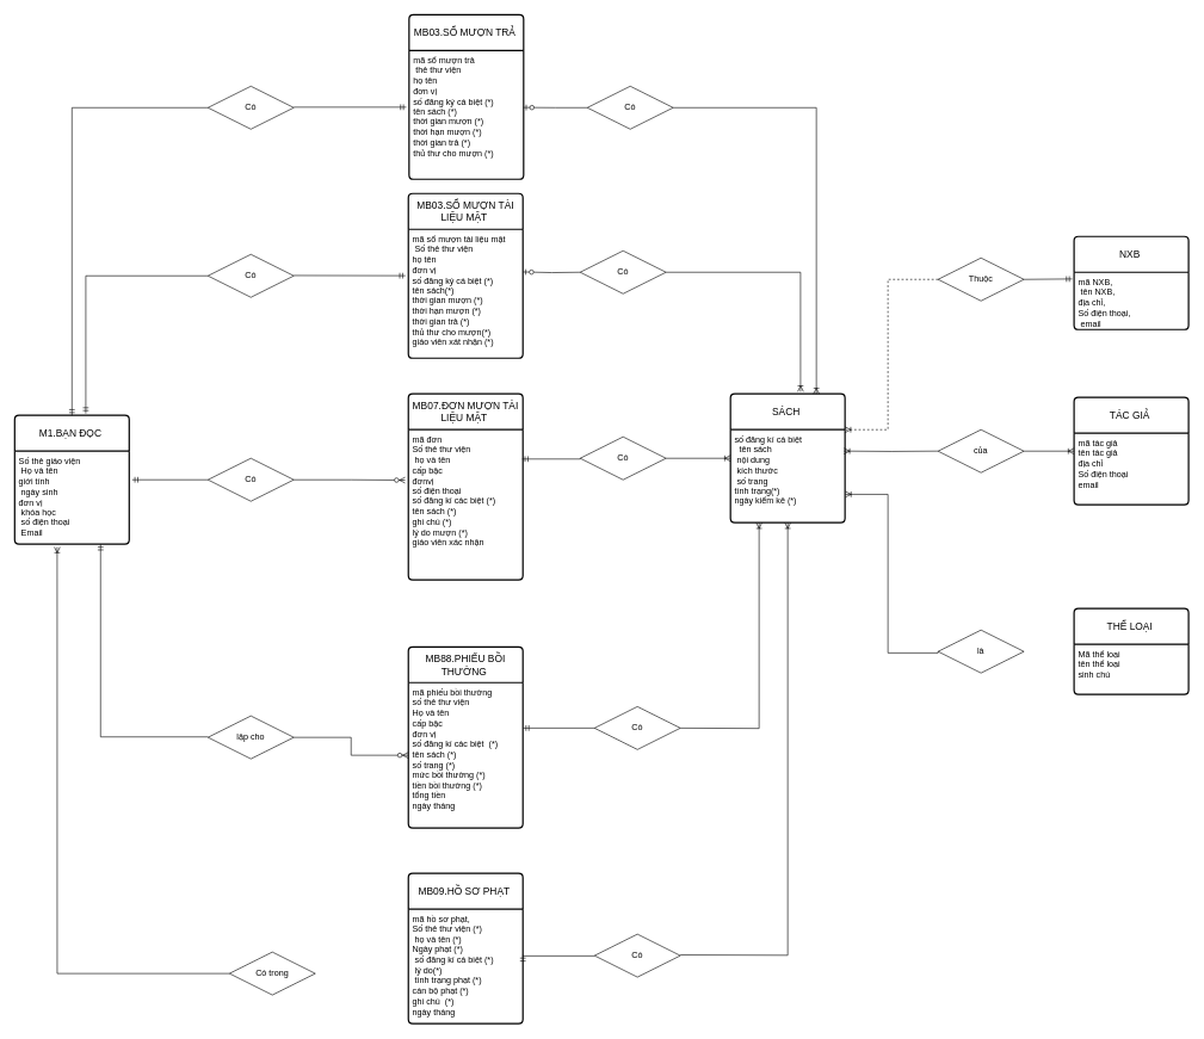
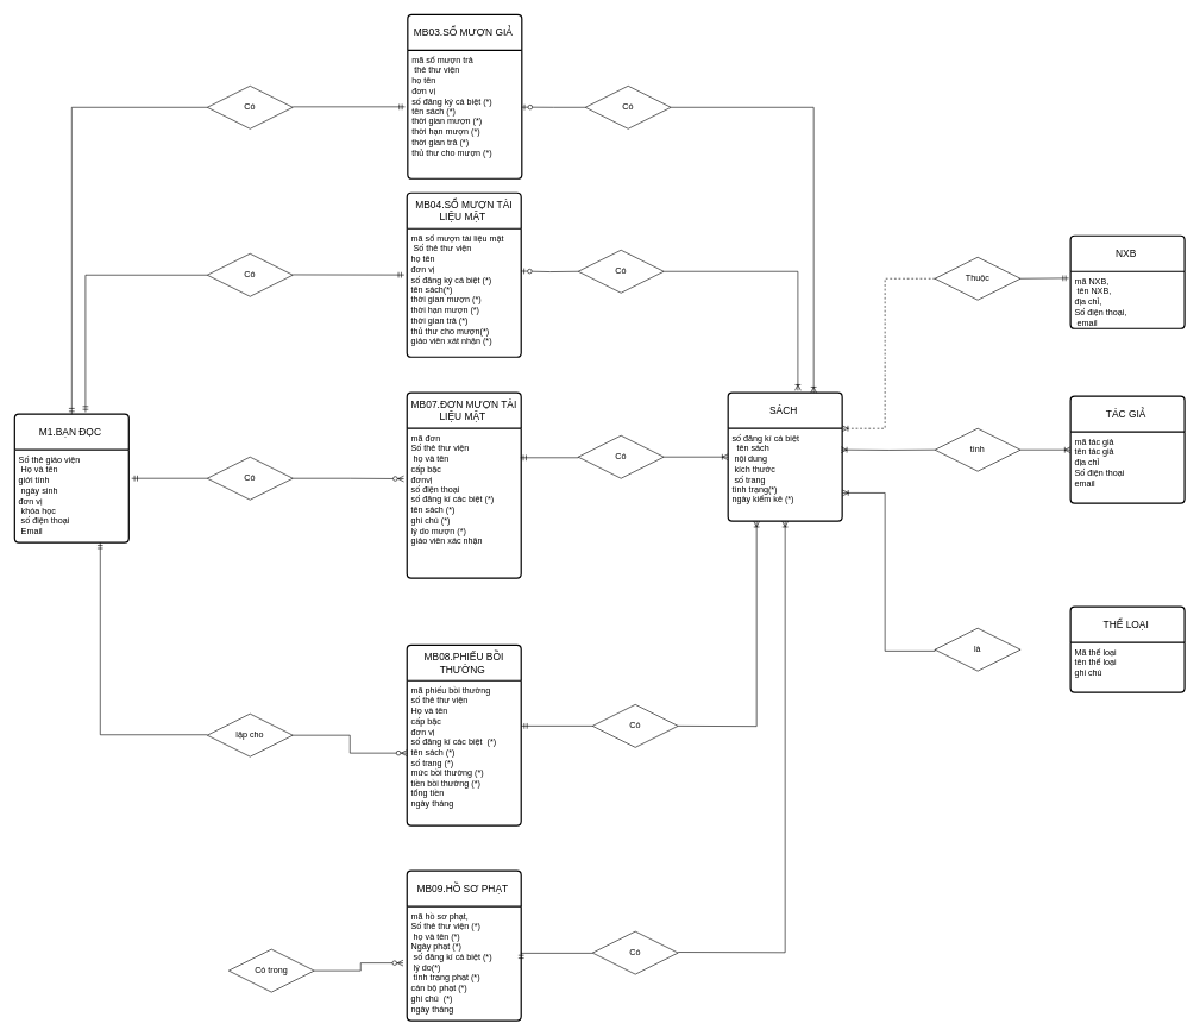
- <mxCell id="2" value="MB03.SỔ MƯỢN TRẢ&amp;nbsp;" style="swimlane;childLayout=stackLayout;horizontal=1;startSize=50;horizontalStack=0;rounded=1;fontSize=14;fontStyle=0;strokeWidth=2;resizeParent=0;resizeLast=1;shadow=0;dashed=0;align=center;arcSize=4;whiteSpace=wrap;html=1;" parent="1" vertex="1"><mxGeometry x="571" y="20" width="160" height="230" as="geometry" /></mxCell>
+ <mxCell id="2" value="MB03.SỔ MƯỢN GIẢ&amp;nbsp;" style="swimlane;childLayout=stackLayout;horizontal=1;startSize=50;horizontalStack=0;rounded=1;fontSize=14;fontStyle=0;strokeWidth=2;resizeParent=0;resizeLast=1;shadow=0;dashed=0;align=center;arcSize=4;whiteSpace=wrap;html=1;" parent="1" vertex="1"><mxGeometry x="571" y="20" width="160" height="230" as="geometry" /></mxCell>
- <mxCell id="18" value="MB03.SỔ MƯỢN TÀI LIỆU MẬT&amp;nbsp;" style="swimlane;childLayout=stackLayout;horizontal=1;startSize=50;horizontalStack=0;rounded=1;fontSize=14;fontStyle=0;strokeWidth=2;resizeParent=0;resizeLast=1;shadow=0;dashed=0;align=center;arcSize=4;whiteSpace=wrap;html=1;" parent="1" vertex="1"><mxGeometry x="570" y="270" width="160" height="230" as="geometry" /></mxCell>
+ <mxCell id="18" value="MB04.SỔ MƯỢN TÀI LIỆU MẬT&amp;nbsp;" style="swimlane;childLayout=stackLayout;horizontal=1;startSize=50;horizontalStack=0;rounded=1;fontSize=14;fontStyle=0;strokeWidth=2;resizeParent=0;resizeLast=1;shadow=0;dashed=0;align=center;arcSize=4;whiteSpace=wrap;html=1;" parent="1" vertex="1"><mxGeometry x="570" y="270" width="160" height="230" as="geometry" /></mxCell>
- <mxCell id="33" value="của" style="shape=rhombus;perimeter=rhombusPerimeter;whiteSpace=wrap;html=1;align=center;" parent="1" vertex="1"><mxGeometry x="1310" y="600" width="120" height="60" as="geometry" /></mxCell>
+ <mxCell id="33" value="tình" style="shape=rhombus;perimeter=rhombusPerimeter;whiteSpace=wrap;html=1;align=center;" parent="1" vertex="1"><mxGeometry x="1310" y="600" width="120" height="60" as="geometry" /></mxCell>
- <mxCell id="52" value="" style="edgeStyle=orthogonalEdgeStyle;fontSize=12;html=1;endArrow=ERoneToMany;rounded=0;entryX=0.371;entryY=1.03;entryDx=0;entryDy=0;entryPerimeter=0;exitX=0;exitY=0.5;exitDx=0;exitDy=0;" parent="1" source="26" target="15" edge="1"><mxGeometry width="100" height="100" relative="1" as="geometry"><mxPoint x="-160" y="1200" as="sourcePoint" /><mxPoint x="-60" y="1100" as="targetPoint" /></mxGeometry></mxCell>
- <mxCell id="11" value="Mã thể loại&lt;br&gt;tên thể loại&lt;br&gt;sinh chú" style="align=left;strokeColor=none;fillColor=none;spacingLeft=4;fontSize=12;verticalAlign=top;resizable=0;rotatable=0;part=1;html=1;" parent="10" vertex="1"><mxGeometry y="50" width="160" height="70" as="geometry" /></mxCell>
+ <mxCell id="11" value="Mã thể loại&lt;br&gt;tên thể loại&lt;br&gt;ghi chú" style="align=left;strokeColor=none;fillColor=none;spacingLeft=4;fontSize=12;verticalAlign=top;resizable=0;rotatable=0;part=1;html=1;" parent="10" vertex="1"><mxGeometry y="50" width="160" height="70" as="geometry" /></mxCell>
- <mxCell id="16" value="MB88.PHIẾU BỒI THƯỜNG&amp;nbsp;" style="swimlane;childLayout=stackLayout;horizontal=1;startSize=50;horizontalStack=0;rounded=1;fontSize=14;fontStyle=0;strokeWidth=2;resizeParent=0;resizeLast=1;shadow=0;dashed=0;align=center;arcSize=4;whiteSpace=wrap;html=1;" parent="1" vertex="1"><mxGeometry x="570" y="903.5" width="160" height="253" as="geometry" /></mxCell>
+ <mxCell id="16" value="MB08.PHIẾU BỒI THƯỜNG&amp;nbsp;" style="swimlane;childLayout=stackLayout;horizontal=1;startSize=50;horizontalStack=0;rounded=1;fontSize=14;fontStyle=0;strokeWidth=2;resizeParent=0;resizeLast=1;shadow=0;dashed=0;align=center;arcSize=4;whiteSpace=wrap;html=1;" parent="1" vertex="1"><mxGeometry x="570" y="903.5" width="160" height="253" as="geometry" /></mxCell>
+ <mxCell id="51" value="" style="edgeStyle=orthogonalEdgeStyle;fontSize=12;html=1;endArrow=ERzeroToMany;endFill=1;rounded=0;entryX=-0.034;entryY=0.495;entryDx=0;entryDy=0;entryPerimeter=0;" parent="1" source="26" target="21" edge="1"><mxGeometry width="100" height="100" relative="1" as="geometry"><mxPoint x="440" y="1300" as="sourcePoint" /><mxPoint x="540" y="1200" as="targetPoint" /></mxGeometry></mxCell>
